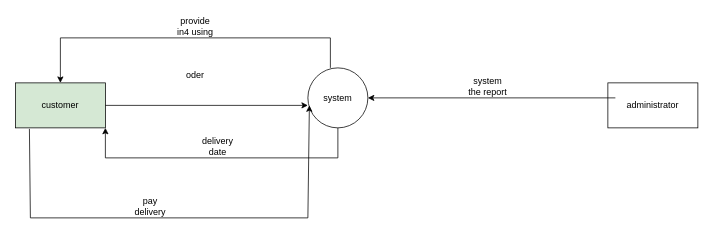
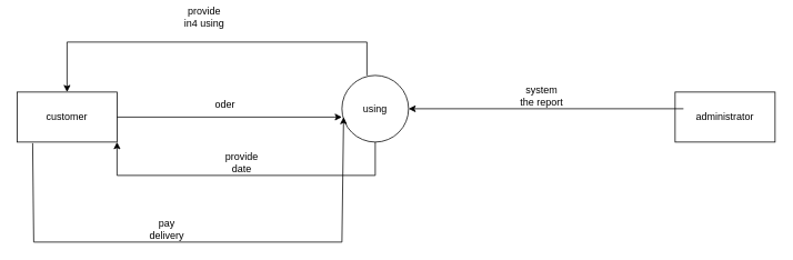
- <mxCell id="6" value="provide in4 using" style="text;html=1;strokeColor=none;fillColor=none;align=center;verticalAlign=middle;whiteSpace=wrap;rounded=0;" vertex="1" parent="1"><mxGeometry x="230" y="20" width="60" height="30" as="geometry" /></mxCell>
+ <mxCell id="6" value="provide in4 using" style="text;html=1;strokeColor=none;fillColor=none;align=center;verticalAlign=middle;whiteSpace=wrap;rounded=0;" vertex="1" parent="1"><mxGeometry x="215" y="5" width="60" height="30" as="geometry" /></mxCell>
- <mxCell id="8" value="oder" style="text;html=1;strokeColor=none;fillColor=none;align=center;verticalAlign=middle;whiteSpace=wrap;rounded=0;" vertex="1" parent="1"><mxGeometry x="230" y="85" width="60" height="30" as="geometry" /></mxCell>
+ <mxCell id="8" value="oder" style="text;html=1;strokeColor=none;fillColor=none;align=center;verticalAlign=middle;whiteSpace=wrap;rounded=0;" vertex="1" parent="1"><mxGeometry x="240" y="110" width="60" height="30" as="geometry" /></mxCell>
- <mxCell id="2" value="system" style="ellipse;whiteSpace=wrap;html=1;aspect=fixed;" vertex="1" parent="1"><mxGeometry x="410" y="90" width="80" height="80" as="geometry" /></mxCell>
+ <mxCell id="2" value="using" style="ellipse;whiteSpace=wrap;html=1;aspect=fixed;" vertex="1" parent="1"><mxGeometry x="410" y="90" width="80" height="80" as="geometry" /></mxCell>
- <mxCell id="3" value="customer" style="rounded=0;whiteSpace=wrap;html=1;fillColor=#d5e8d4;" vertex="1" parent="1"><mxGeometry x="20" y="110" width="120" height="60" as="geometry" /></mxCell>
+ <mxCell id="3" value="customer" style="rounded=0;whiteSpace=wrap;html=1;" vertex="1" parent="1"><mxGeometry x="20" y="110" width="120" height="60" as="geometry" /></mxCell>
- <mxCell id="10" value="delivery date" style="text;html=1;strokeColor=none;fillColor=none;align=center;verticalAlign=middle;whiteSpace=wrap;rounded=0;" vertex="1" parent="1"><mxGeometry x="260" y="180" width="60" height="30" as="geometry" /></mxCell>
+ <mxCell id="10" value="provide date" style="text;html=1;strokeColor=none;fillColor=none;align=center;verticalAlign=middle;whiteSpace=wrap;rounded=0;" vertex="1" parent="1"><mxGeometry x="260" y="180" width="60" height="30" as="geometry" /></mxCell>
